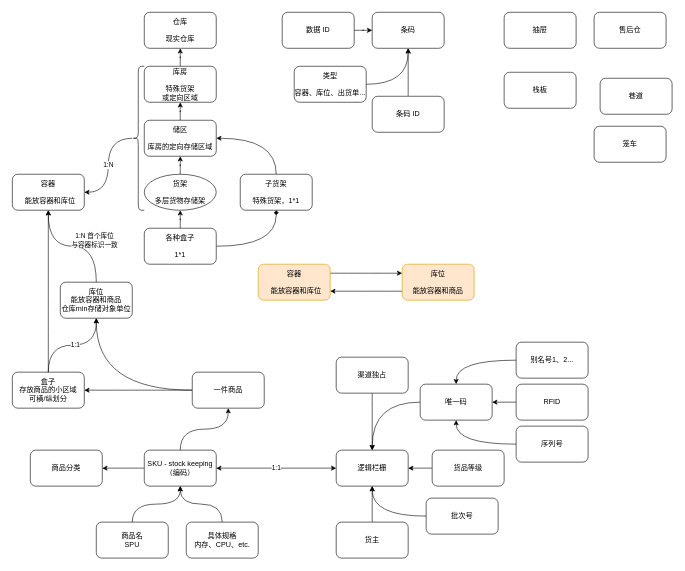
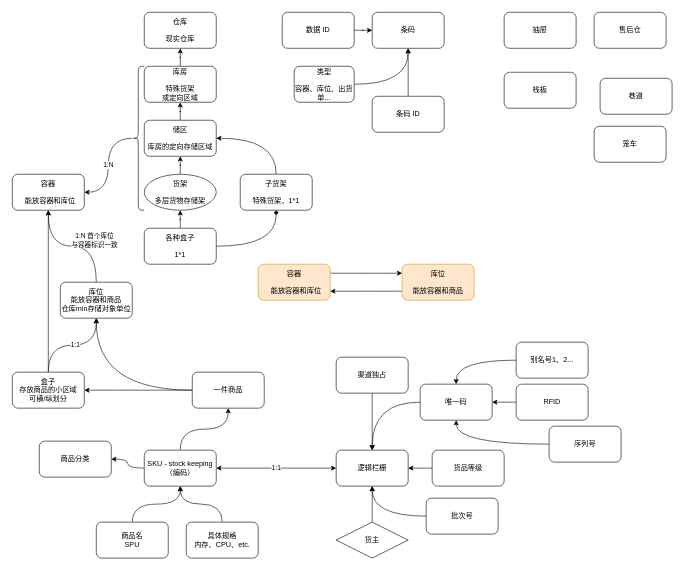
- <mxCell id="57" value="类型&lt;br&gt;&lt;br&gt;容器、库位、出货单..." style="rounded=1;whiteSpace=wrap;html=1;" parent="1" vertex="1"><mxGeometry x="490" y="110" width="120" height="60" as="geometry" /></mxCell>
+ <mxCell id="57" value="类型&lt;br&gt;&lt;br&gt;容器、库位、出货单..." style="rounded=1;whiteSpace=wrap;html=1;" parent="1" vertex="1"><mxGeometry x="490" y="110" width="100" height="60" as="geometry" /></mxCell>
- <mxCell id="52" value="&lt;div class=&quot;lake-content&quot;&gt;&lt;span class=&quot;ne-text&quot;&gt;序列号&lt;/span&gt;&lt;/div&gt;" style="rounded=1;whiteSpace=wrap;html=1;" parent="1" vertex="1"><mxGeometry x="860" y="710" width="120" height="60" as="geometry" /></mxCell>
+ <mxCell id="52" value="&lt;div class=&quot;lake-content&quot;&gt;&lt;span class=&quot;ne-text&quot;&gt;序列号&lt;/span&gt;&lt;/div&gt;" style="rounded=1;whiteSpace=wrap;html=1;" parent="1" vertex="1"><mxGeometry x="915" y="710" width="120" height="60" as="geometry" /></mxCell>
- <mxCell id="14" value="商品分类" style="rounded=1;whiteSpace=wrap;html=1;" parent="1" vertex="1"><mxGeometry x="50" y="750" width="120" height="60" as="geometry" /></mxCell>
+ <mxCell id="14" value="商品分类" style="rounded=1;whiteSpace=wrap;html=1;" parent="1" vertex="1"><mxGeometry x="65" y="735" width="120" height="60" as="geometry" /></mxCell>
- <mxCell id="40" value="&lt;div class=&quot;lake-content&quot;&gt;&lt;span class=&quot;ne-text&quot;&gt;货主&lt;/span&gt;&lt;/div&gt;" style="rounded=1;whiteSpace=wrap;html=1;" parent="1" vertex="1"><mxGeometry x="560" y="870" width="120" height="60" as="geometry" /></mxCell>
+ <mxCell id="40" value="&lt;div class=&quot;lake-content&quot;&gt;&lt;span class=&quot;ne-text&quot;&gt;货主&lt;/span&gt;&lt;/div&gt;" style="rhombus;whiteSpace=wrap;html=1;" parent="1" vertex="1"><mxGeometry x="560" y="870" width="120" height="60" as="geometry" /></mxCell>
